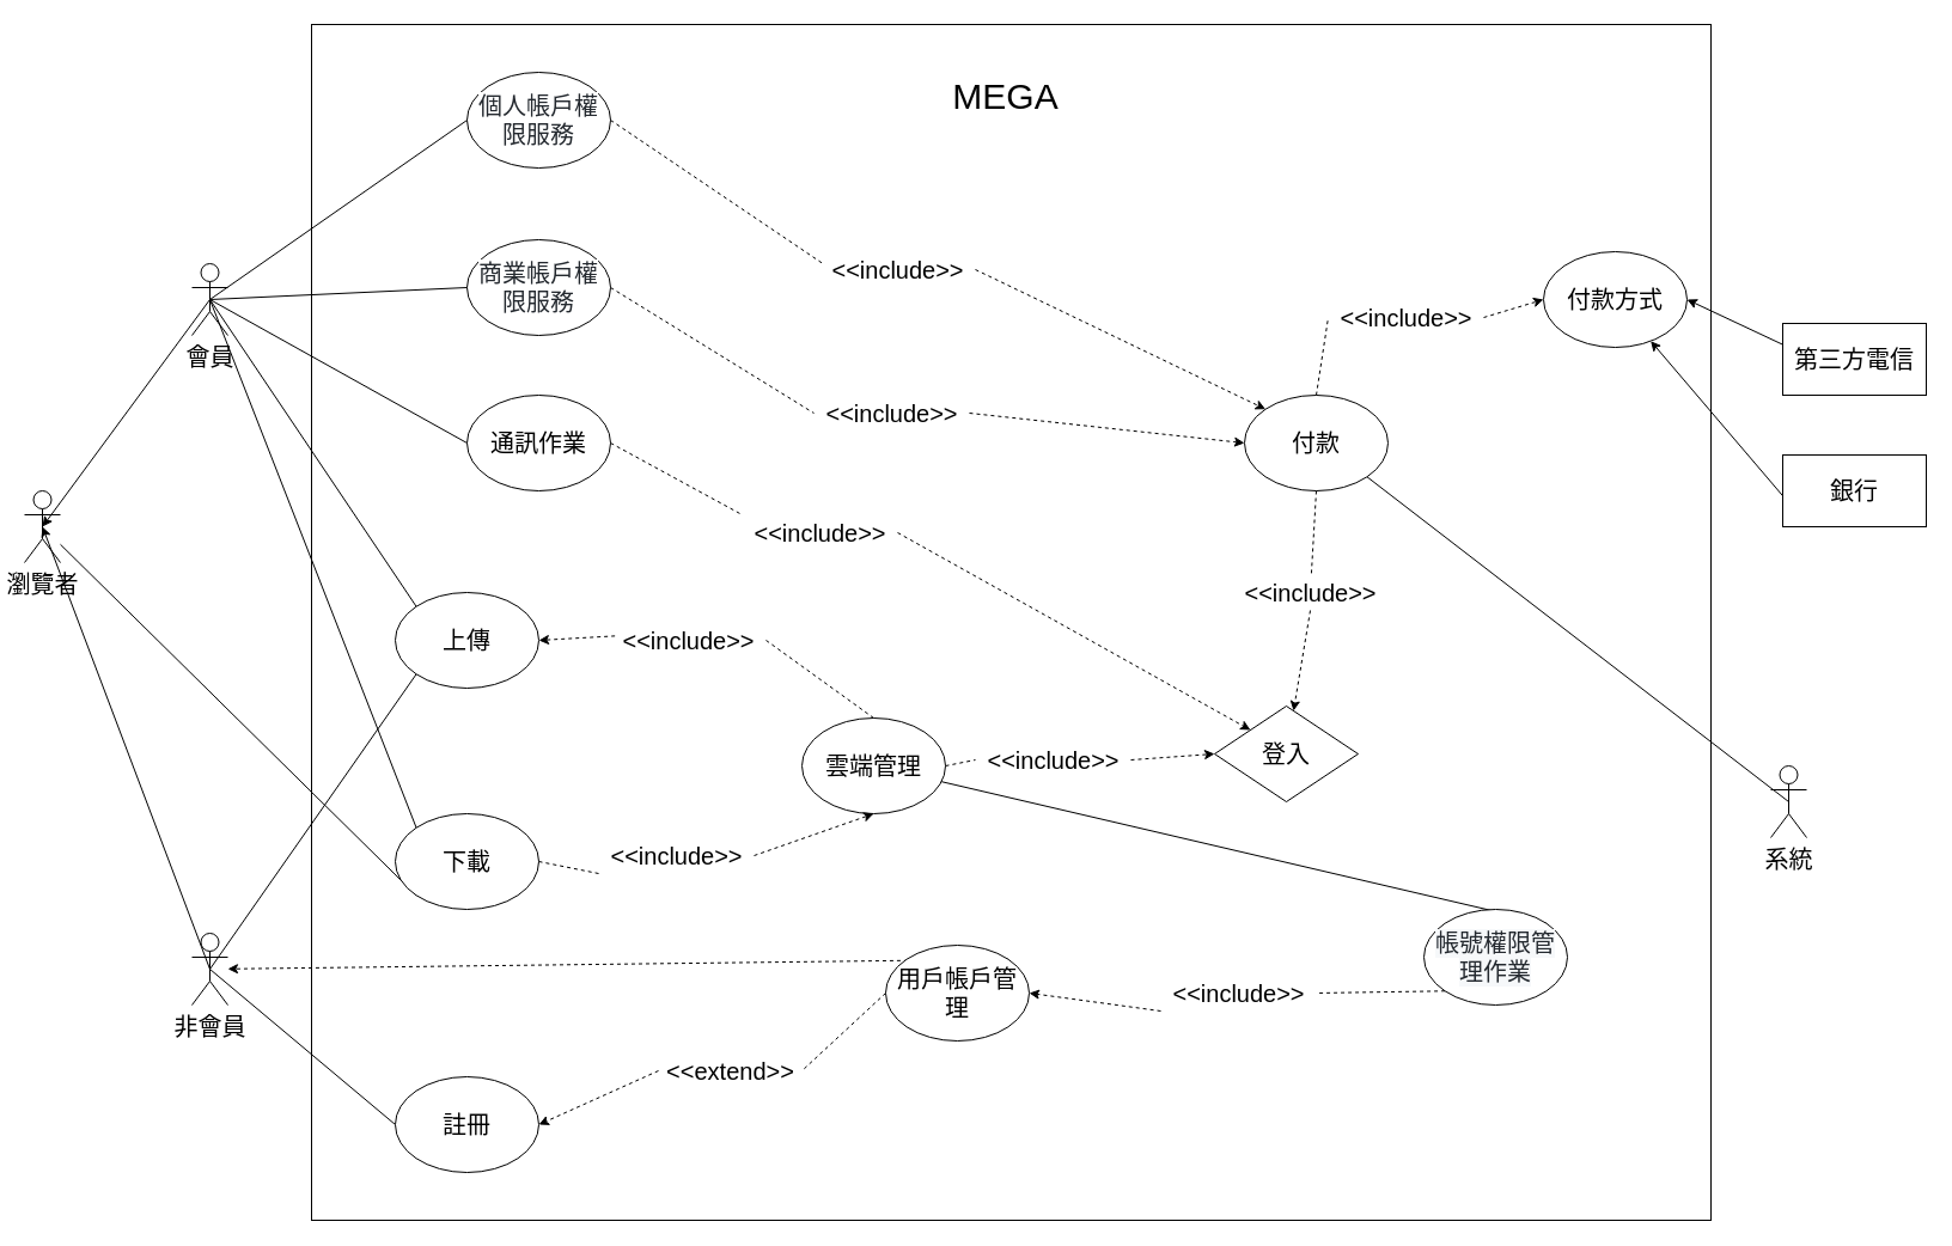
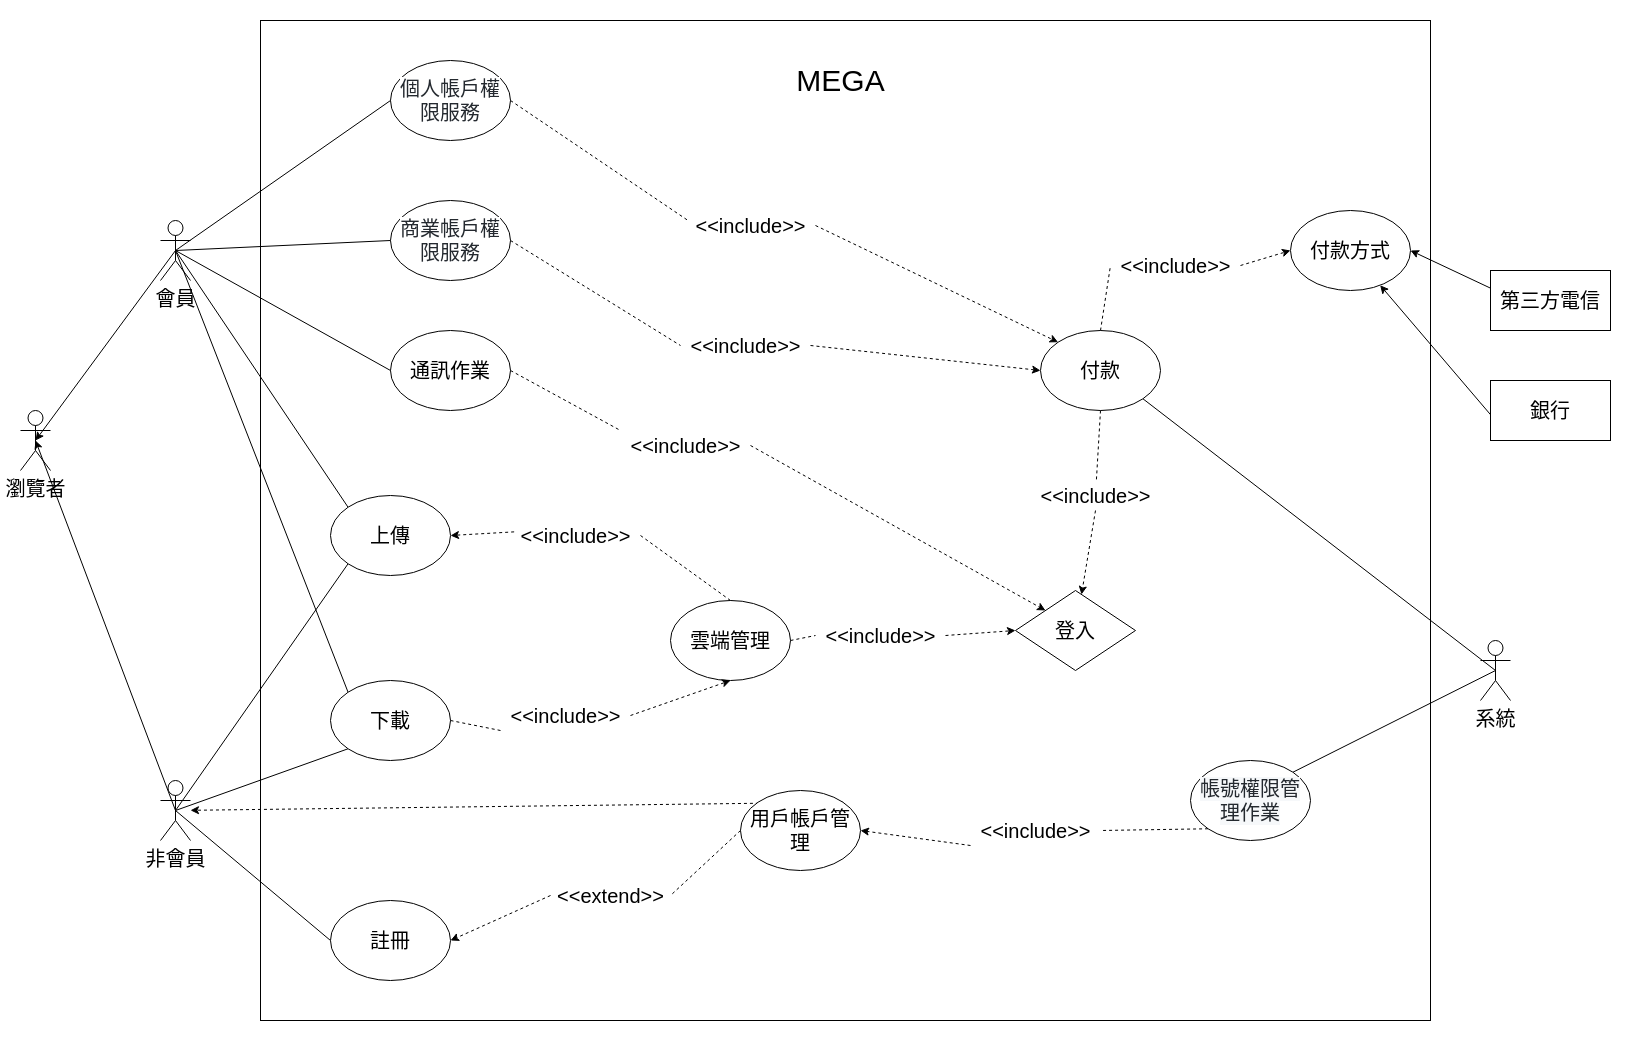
- <mxCell id="10" style="edgeStyle=none;rounded=0;orthogonalLoop=1;jettySize=auto;html=1;exitX=0;exitY=1;exitDx=0;exitDy=0;fontSize=20;endArrow=none;endFill=0;elbow=vertical;" parent="1" source="12" target="25" edge="1"><mxGeometry relative="1" as="geometry" /></mxCell>
+ <mxCell id="10" style="edgeStyle=none;rounded=0;orthogonalLoop=1;jettySize=auto;html=1;exitX=0;exitY=1;exitDx=0;exitDy=0;fontSize=20;endArrow=none;endFill=0;elbow=vertical;entryX=0.5;entryY=0.5;entryDx=0;entryDy=0;entryPerimeter=0;" parent="1" source="12" target="35" edge="1"><mxGeometry relative="1" as="geometry" /></mxCell>
- <mxCell id="16" style="edgeStyle=none;rounded=0;orthogonalLoop=1;jettySize=auto;html=1;exitX=1;exitY=0;exitDx=0;exitDy=0;fontSize=20;endArrow=none;endFill=0;elbow=vertical;" parent="1" source="18" target="6" edge="1"><mxGeometry relative="1" as="geometry" /></mxCell>
+ <mxCell id="16" style="edgeStyle=none;rounded=0;orthogonalLoop=1;jettySize=auto;html=1;exitX=1;exitY=0;exitDx=0;exitDy=0;entryX=0.5;entryY=0.5;entryDx=0;entryDy=0;entryPerimeter=0;fontSize=20;endArrow=none;endFill=0;elbow=vertical;" parent="1" source="18" target="26" edge="1"><mxGeometry relative="1" as="geometry" /></mxCell>
